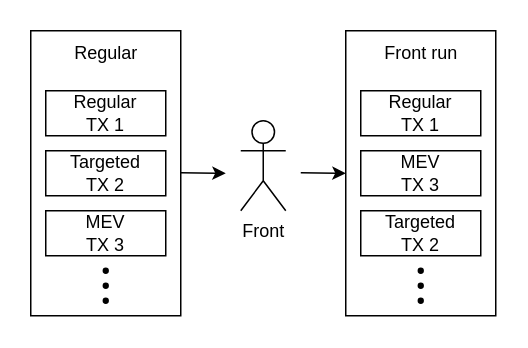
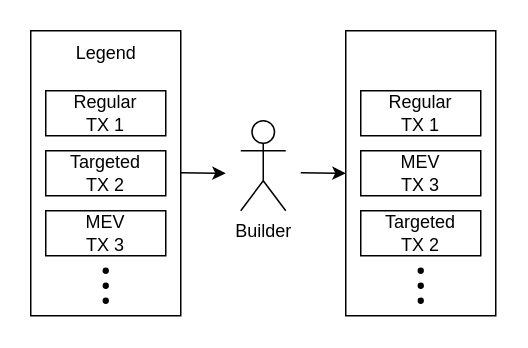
- <mxCell id="6" value="Regular" style="text;html=1;align=center;verticalAlign=middle;resizable=0;points=[];autosize=1;strokeColor=none;fillColor=none;" vertex="1" parent="1"><mxGeometry x="40" y="20" width="60" height="30" as="geometry" /></mxCell>
+ <mxCell id="6" value="Legend" style="text;html=1;align=center;verticalAlign=middle;resizable=0;points=[];autosize=1;strokeColor=none;fillColor=none;" vertex="1" parent="1"><mxGeometry x="40" y="20" width="60" height="30" as="geometry" /></mxCell>
- <mxCell id="16" value="Front run" style="text;html=1;align=center;verticalAlign=middle;resizable=0;points=[];autosize=1;strokeColor=none;fillColor=none;" vertex="1" parent="1"><mxGeometry x="245" y="20" width="70" height="30" as="geometry" /></mxCell>
- <mxCell id="7" value="Front" style="shape=umlActor;verticalLabelPosition=bottom;verticalAlign=top;html=1;outlineConnect=0;" vertex="1" parent="1"><mxGeometry x="160" y="80" width="30" height="60" as="geometry" /></mxCell>
+ <mxCell id="7" value="Builder" style="shape=umlActor;verticalLabelPosition=bottom;verticalAlign=top;html=1;outlineConnect=0;" vertex="1" parent="1"><mxGeometry x="160" y="80" width="30" height="60" as="geometry" /></mxCell>
